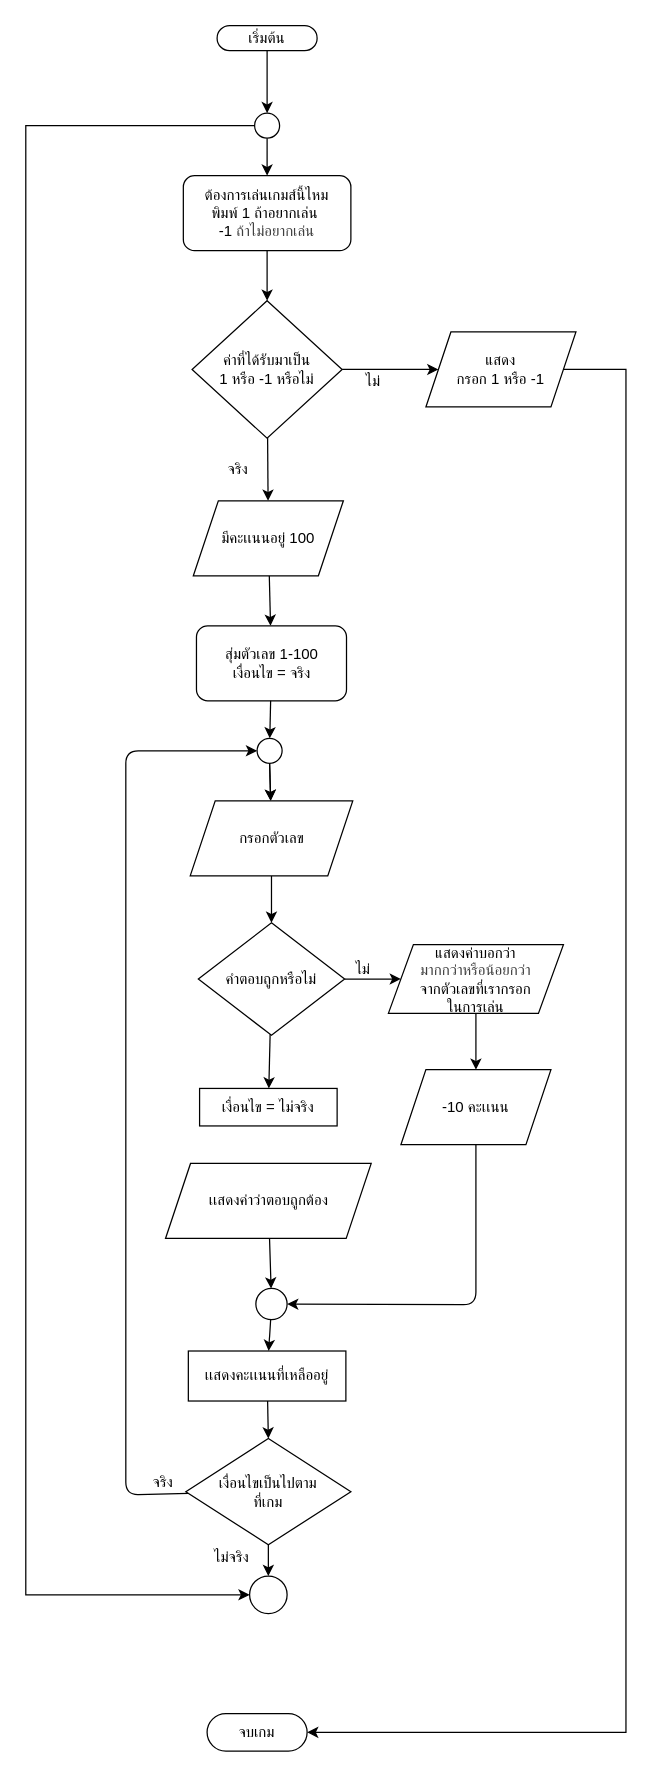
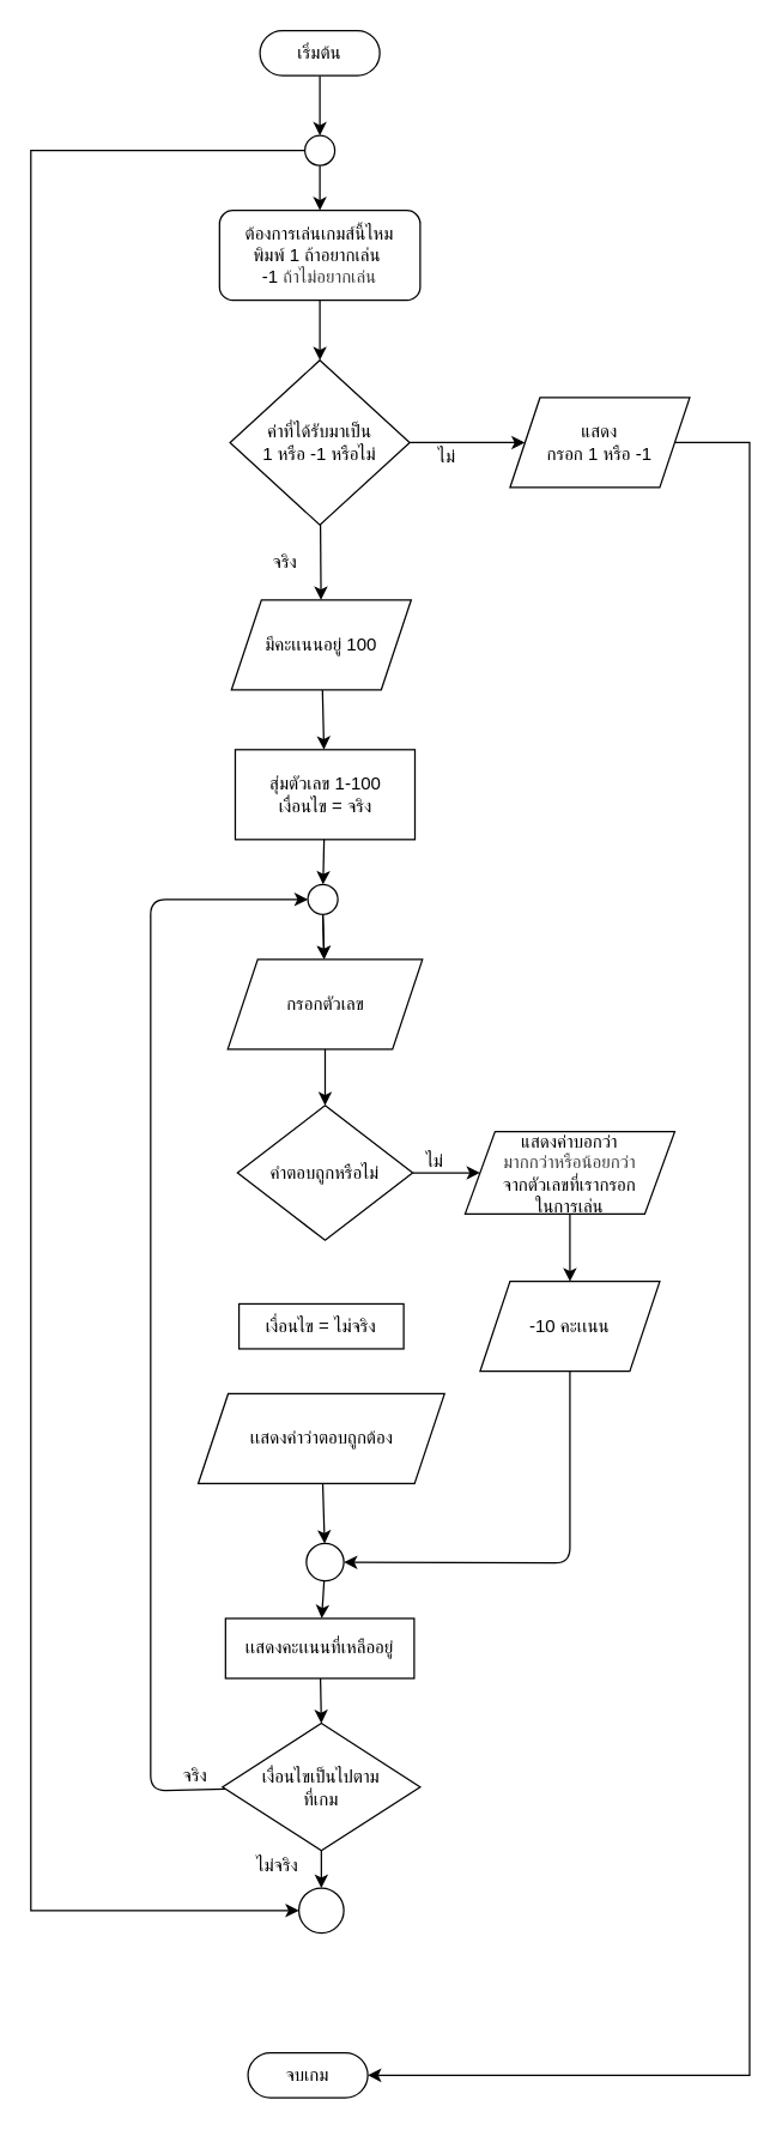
- <mxCell id="3" value="เริ่มต้น" style="html=1;dashed=0;whiteSpace=wrap;shape=mxgraph.dfd.start" parent="1" vertex="1"><mxGeometry x="173" y="20" width="80" height="20" as="geometry" /></mxCell>
+ <mxCell id="3" value="เริ่มต้น" style="html=1;dashed=0;whiteSpace=wrap;shape=mxgraph.dfd.start" parent="1" vertex="1"><mxGeometry x="173" y="20" width="80" height="30" as="geometry" /></mxCell>
- <mxCell id="14" value="สุ่มตัวเลข 1-100&lt;div&gt;เงื่อนไข = จริง&lt;/div&gt;" style="whiteSpace=wrap;html=1;rounded=1;" parent="1" vertex="1"><mxGeometry x="156.5" y="500" width="120" height="60" as="geometry" /></mxCell>
+ <mxCell id="14" value="สุ่มตัวเลข 1-100&lt;div&gt;เงื่อนไข = จริง&lt;/div&gt;" style="rounded=0;whiteSpace=wrap;html=1;" parent="1" vertex="1"><mxGeometry x="156.5" y="500" width="120" height="60" as="geometry" /></mxCell>
- <mxCell id="27" value="" style="edgeStyle=none;html=1;" parent="1" source="29" target="31" edge="1"><mxGeometry relative="1" as="geometry" /></mxCell>
